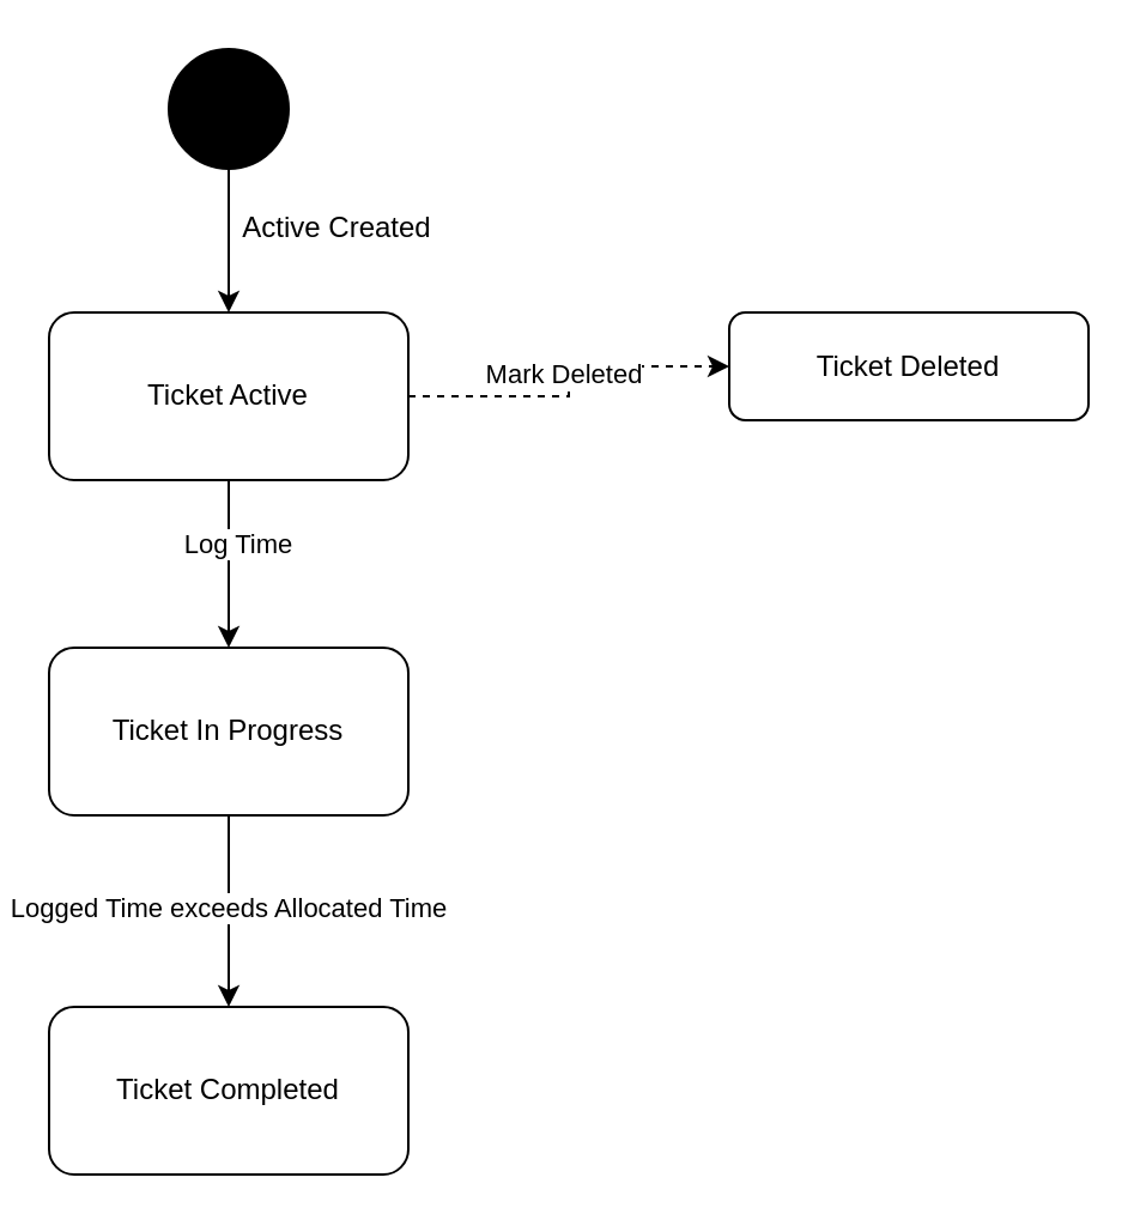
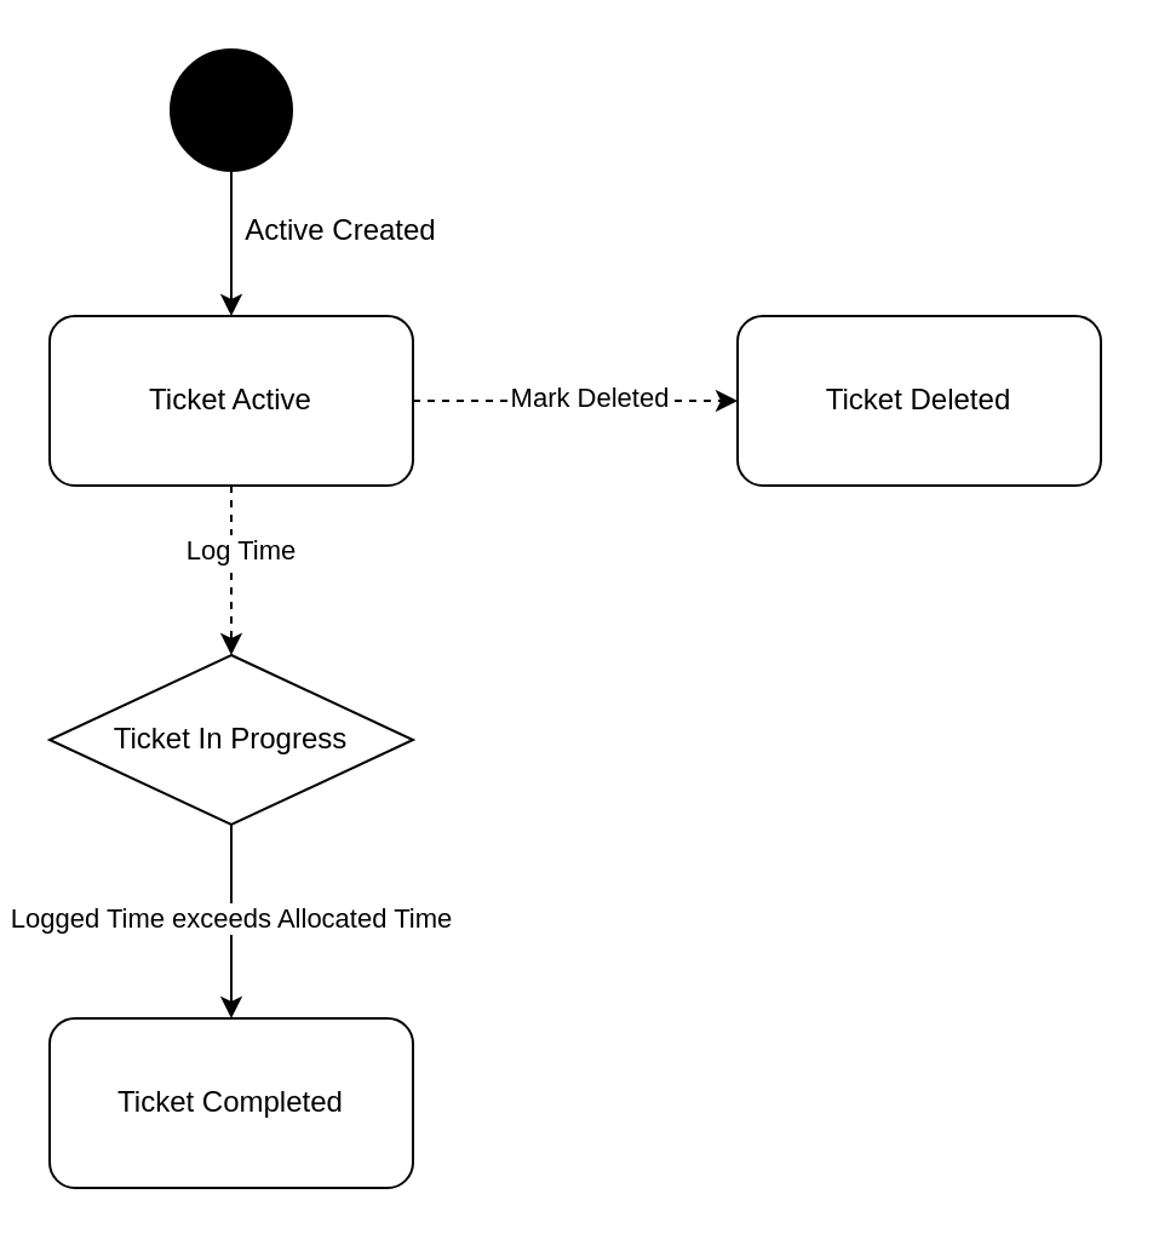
- <mxCell id="13" value="Ticket Deleted" style="rounded=1;whiteSpace=wrap;html=1;" vertex="1" parent="1"><mxGeometry x="304" y="130" width="150" height="45" as="geometry" /></mxCell>
+ <mxCell id="13" value="Ticket Deleted" style="rounded=1;whiteSpace=wrap;html=1;" vertex="1" parent="1"><mxGeometry x="304" y="130" width="150" height="70" as="geometry" /></mxCell>
- <mxCell id="2" style="edgeStyle=orthogonalEdgeStyle;rounded=0;orthogonalLoop=1;jettySize=auto;html=1;entryX=0.5;entryY=0;entryDx=0;entryDy=0;" edge="1" parent="1" source="6" target="12"><mxGeometry relative="1" as="geometry" /></mxCell>
+ <mxCell id="2" style="edgeStyle=orthogonalEdgeStyle;rounded=0;orthogonalLoop=1;jettySize=auto;html=1;entryX=0.5;entryY=0;entryDx=0;entryDy=0;dashed=1;" edge="1" parent="1" source="6" target="12"><mxGeometry relative="1" as="geometry" /></mxCell>
- <mxCell id="12" value="Ticket In Progress" style="rounded=1;whiteSpace=wrap;html=1;" vertex="1" parent="1"><mxGeometry x="20" y="270" width="150" height="70" as="geometry" /></mxCell>
+ <mxCell id="12" value="Ticket In Progress" style="rhombus;whiteSpace=wrap;html=1;" vertex="1" parent="1"><mxGeometry x="20" y="270" width="150" height="70" as="geometry" /></mxCell>
